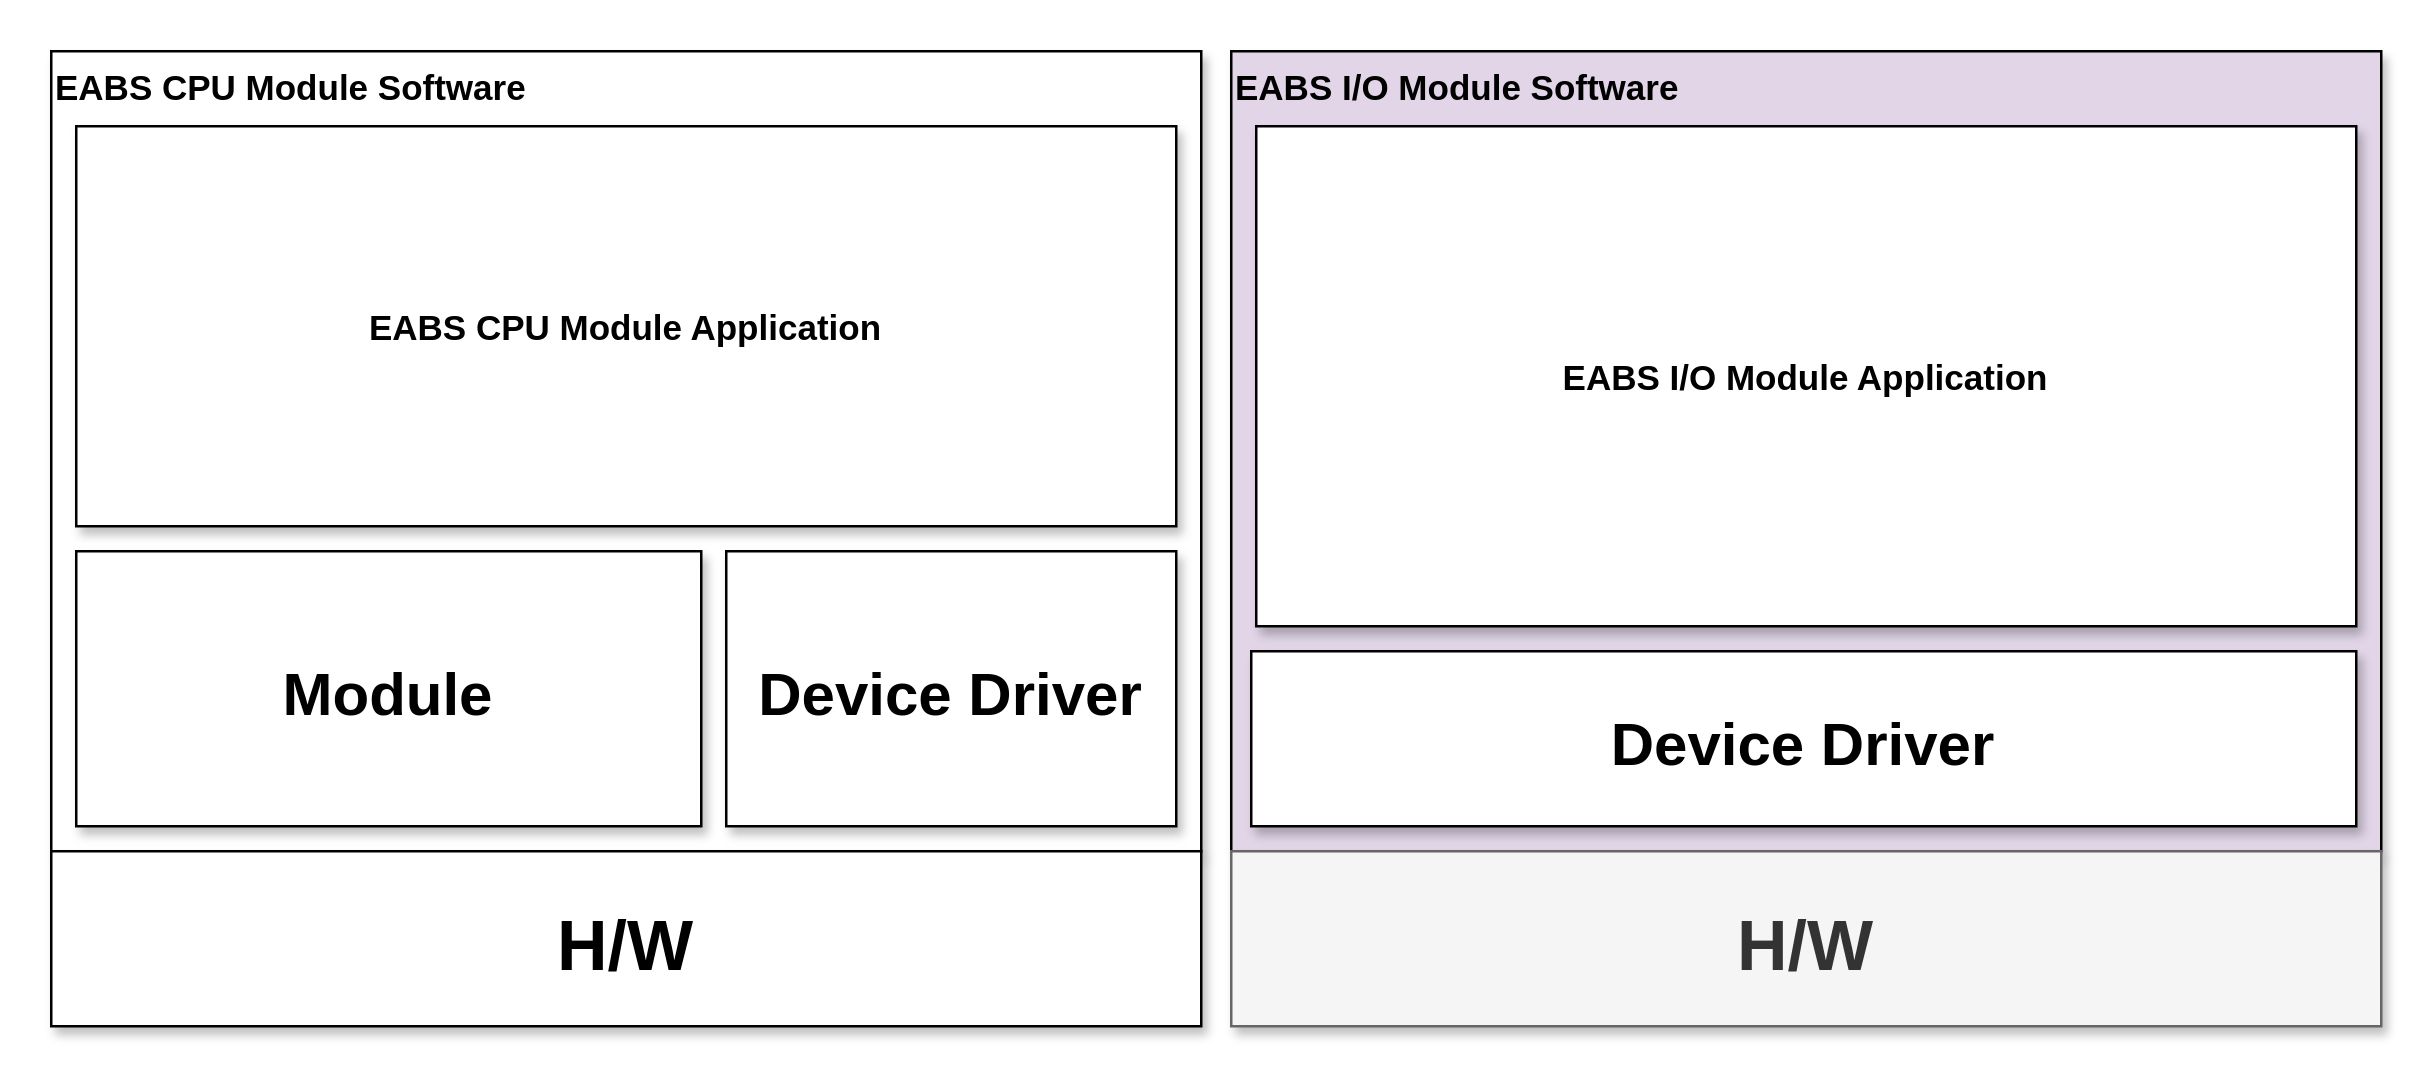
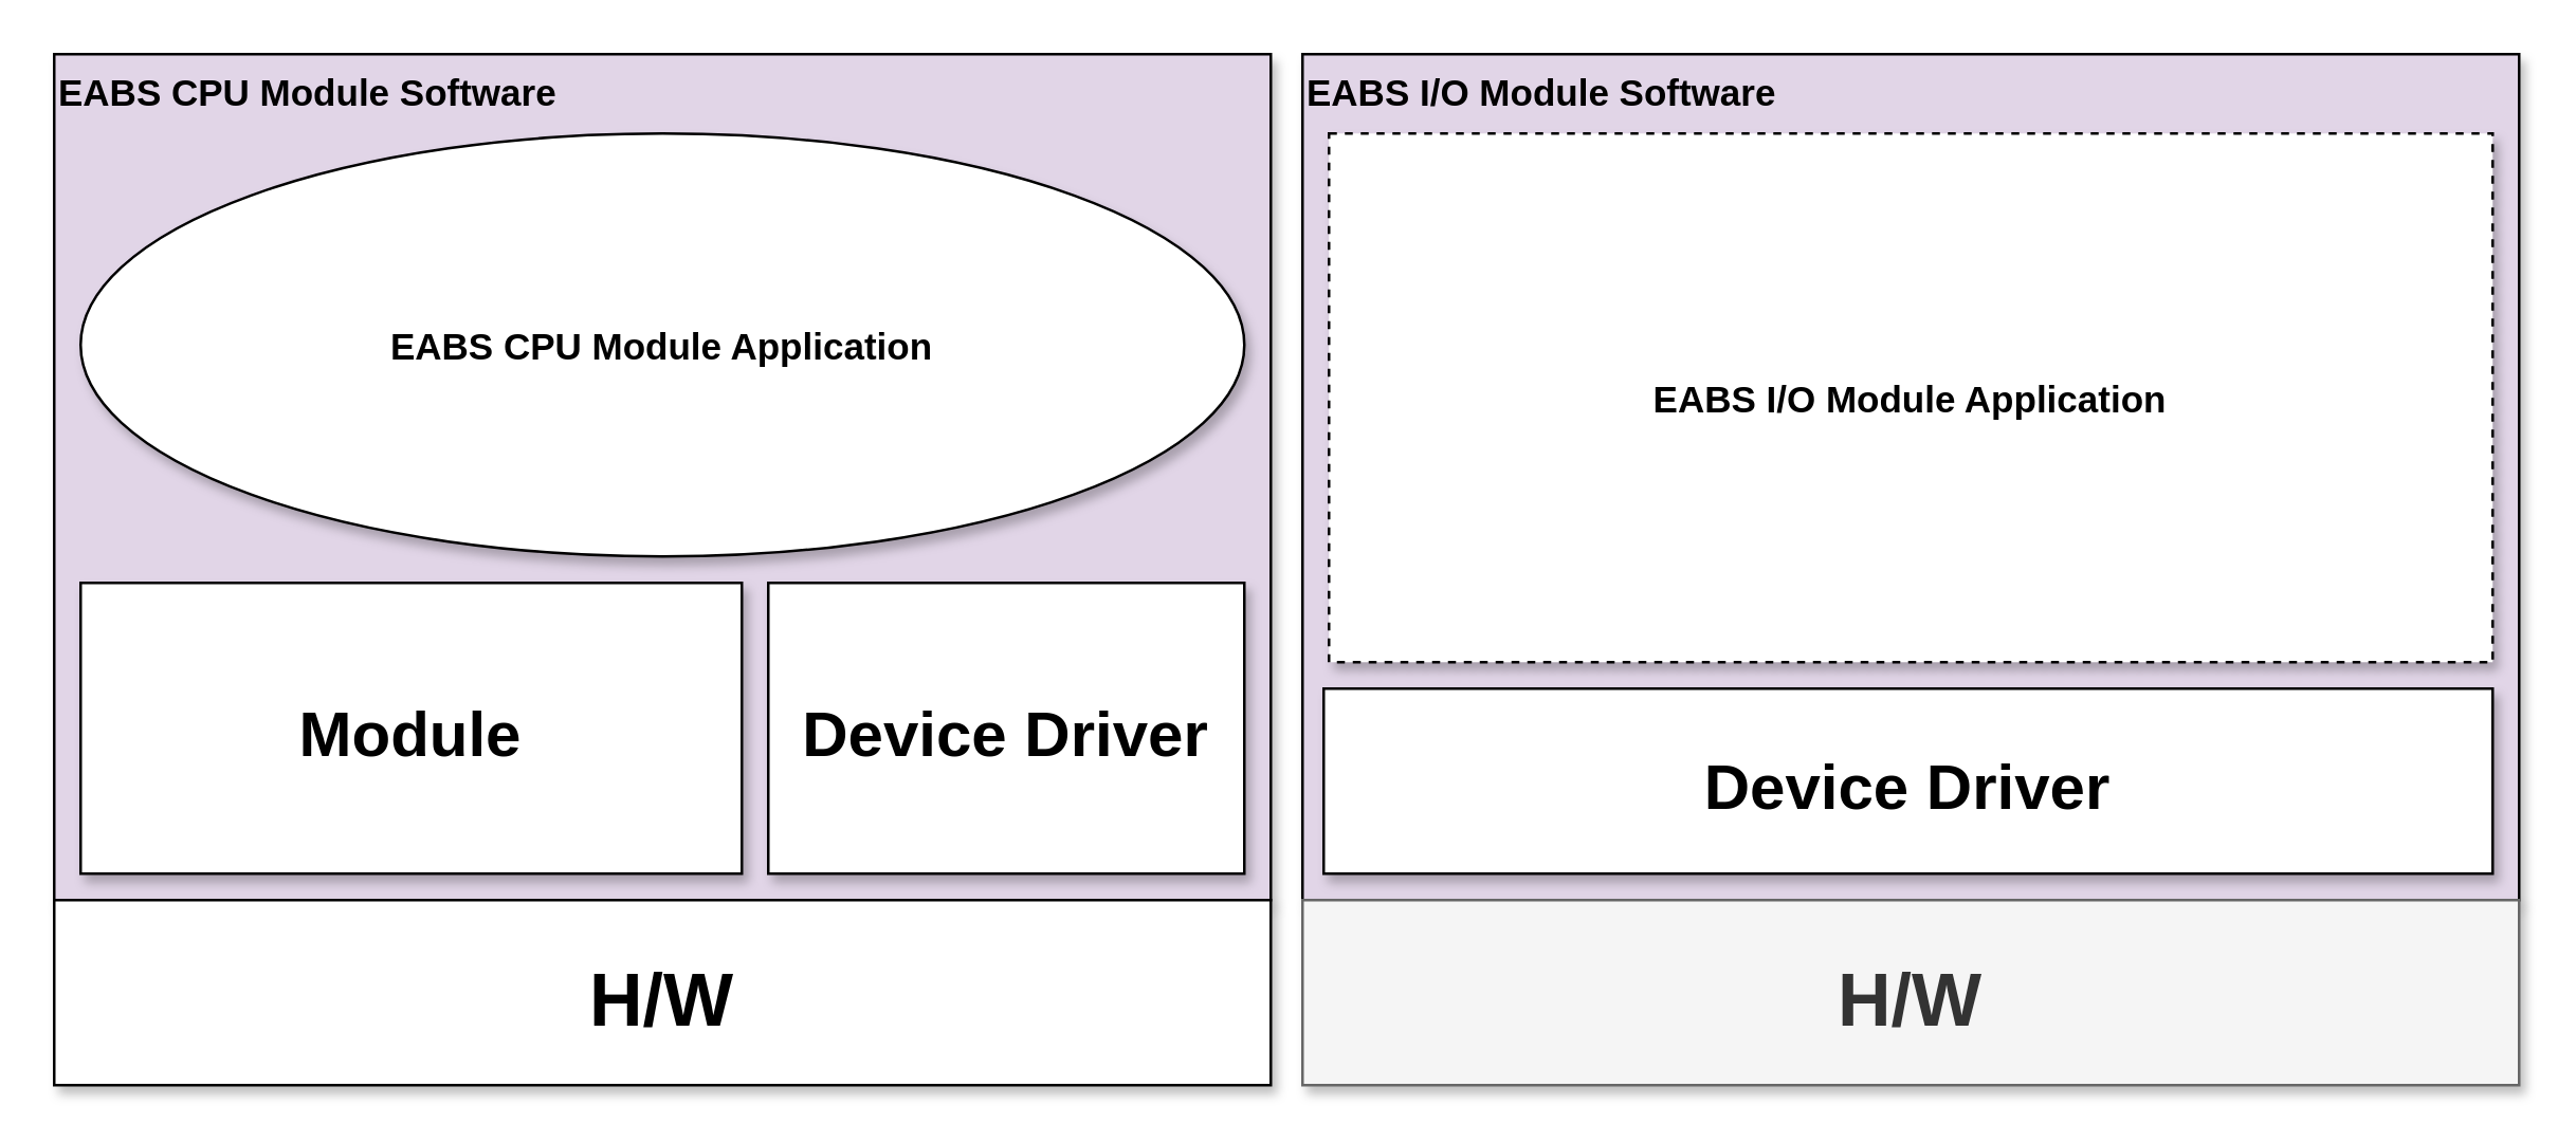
- <mxCell id="2" value="EABS CPU Module Software" style="rounded=0;shadow=1;fontStyle=1;fontSize=14;align=left;verticalAlign=top;" parent="1" vertex="1"><mxGeometry x="20" y="20" width="460" height="320" as="geometry" /></mxCell>
+ <mxCell id="2" value="EABS CPU Module Software" style="rounded=0;shadow=1;fontStyle=1;fontSize=14;align=left;verticalAlign=top;fillColor=#e1d5e7;" parent="1" vertex="1"><mxGeometry x="20" y="20" width="460" height="320" as="geometry" /></mxCell>
- <mxCell id="6" value="EABS CPU Module Application" style="rounded=0;shadow=1;fontStyle=1;fontSize=14;align=center;verticalAlign=middle;" parent="1" vertex="1"><mxGeometry x="30" y="50" width="440" height="160" as="geometry" /></mxCell>
+ <mxCell id="6" value="EABS CPU Module Application" style="ellipse;shadow=1;fontStyle=1;fontSize=14;align=center;verticalAlign=middle;" parent="1" vertex="1"><mxGeometry x="30" y="50" width="440" height="160" as="geometry" /></mxCell>
- <mxCell id="10" value="EABS I/O Module Application" style="rounded=0;shadow=1;fontStyle=1;fontSize=14;align=center;verticalAlign=middle;" parent="1" vertex="1"><mxGeometry x="502" y="50" width="440" height="200" as="geometry" /></mxCell>
+ <mxCell id="10" value="EABS I/O Module Application" style="rounded=0;shadow=1;fontStyle=1;fontSize=14;align=center;verticalAlign=middle;dashed=1;" parent="1" vertex="1"><mxGeometry x="502" y="50" width="440" height="200" as="geometry" /></mxCell>
